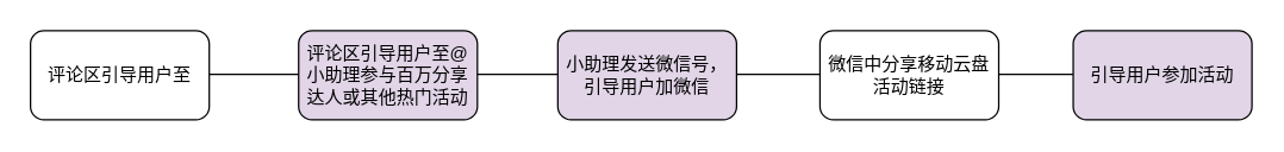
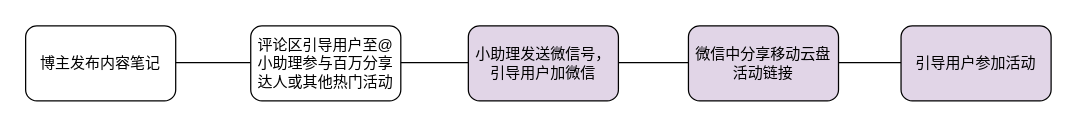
- <mxCell id="2" value="评论区引导用户至" style="rounded=1;whiteSpace=wrap;html=1;" parent="1" vertex="1"><mxGeometry y="20" width="120" height="60" as="geometry" x="20" /></mxCell>
+ <mxCell id="2" value="博主发布内容笔记" style="rounded=1;whiteSpace=wrap;html=1;" parent="1" vertex="1"><mxGeometry y="20" width="120" height="60" as="geometry" x="20" /></mxCell>
- <mxCell id="4" value="评论区引导用户至@小助理参与百万分享达人或其他热门活动" style="rounded=1;whiteSpace=wrap;html=1;fillColor=#e1d5e7;" parent="1" vertex="1"><mxGeometry x="200" y="20" width="120" height="60" as="geometry" /></mxCell>
+ <mxCell id="4" value="评论区引导用户至@小助理参与百万分享达人或其他热门活动" style="rounded=1;whiteSpace=wrap;html=1;" parent="1" vertex="1"><mxGeometry x="200" y="20" width="120" height="60" as="geometry" /></mxCell>
- <mxCell id="8" value="微信中分享移动云盘活动链接" style="rounded=1;whiteSpace=wrap;html=1;" parent="1" vertex="1"><mxGeometry x="550" y="20" width="120" height="60" as="geometry" /></mxCell>
+ <mxCell id="8" value="微信中分享移动云盘活动链接" style="rounded=1;whiteSpace=wrap;html=1;fillColor=#e1d5e7;" parent="1" vertex="1"><mxGeometry x="550" y="20" width="120" height="60" as="geometry" /></mxCell>
